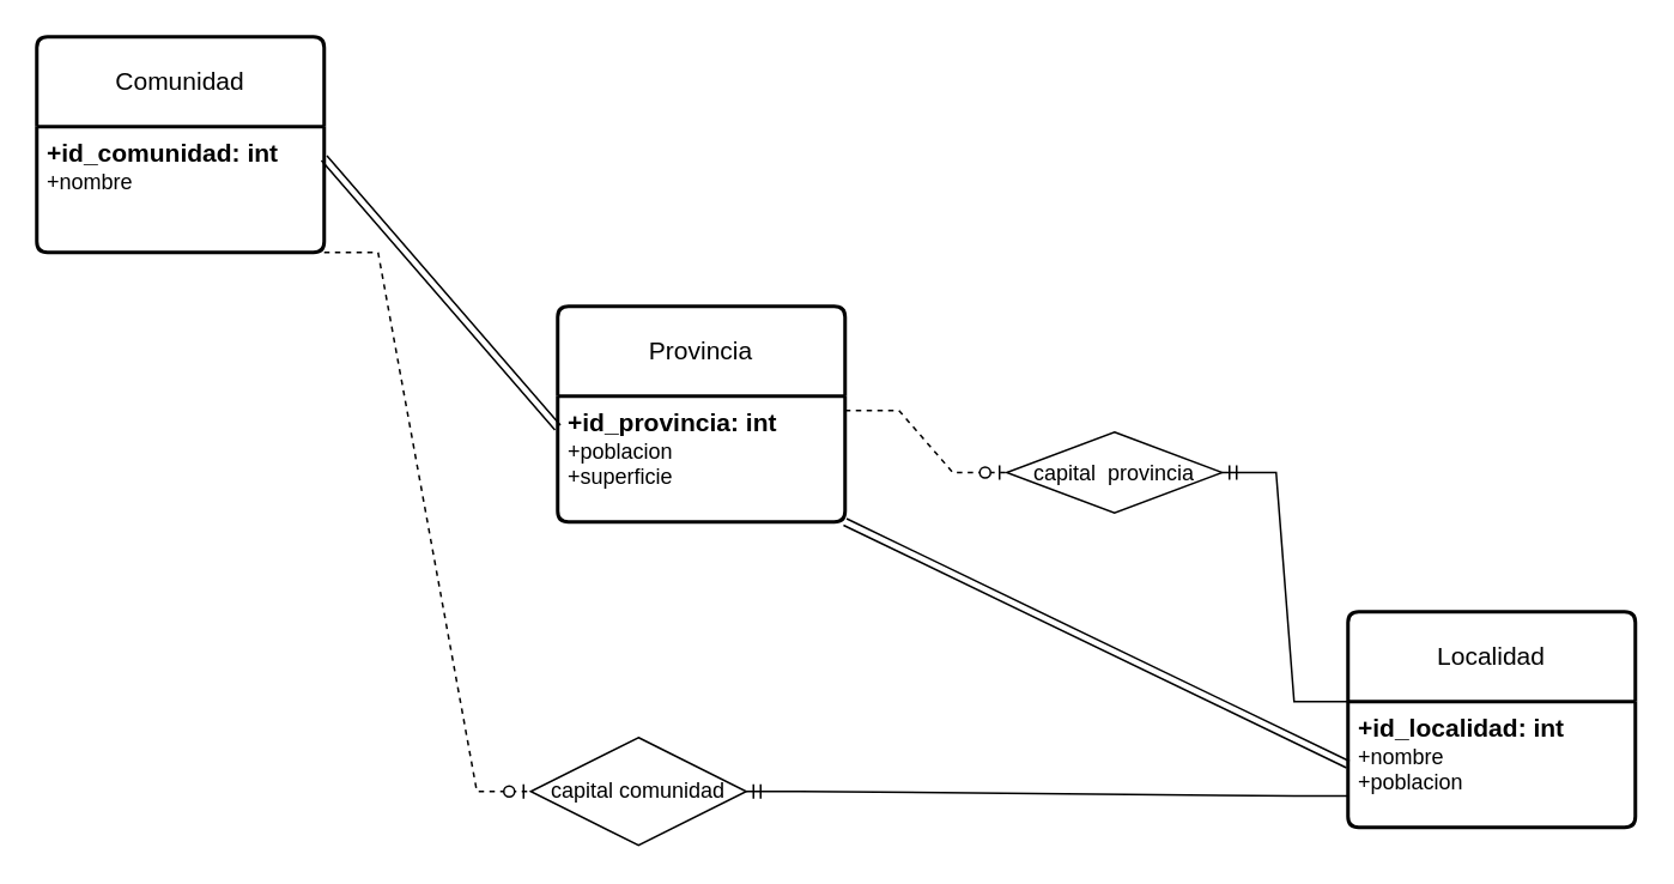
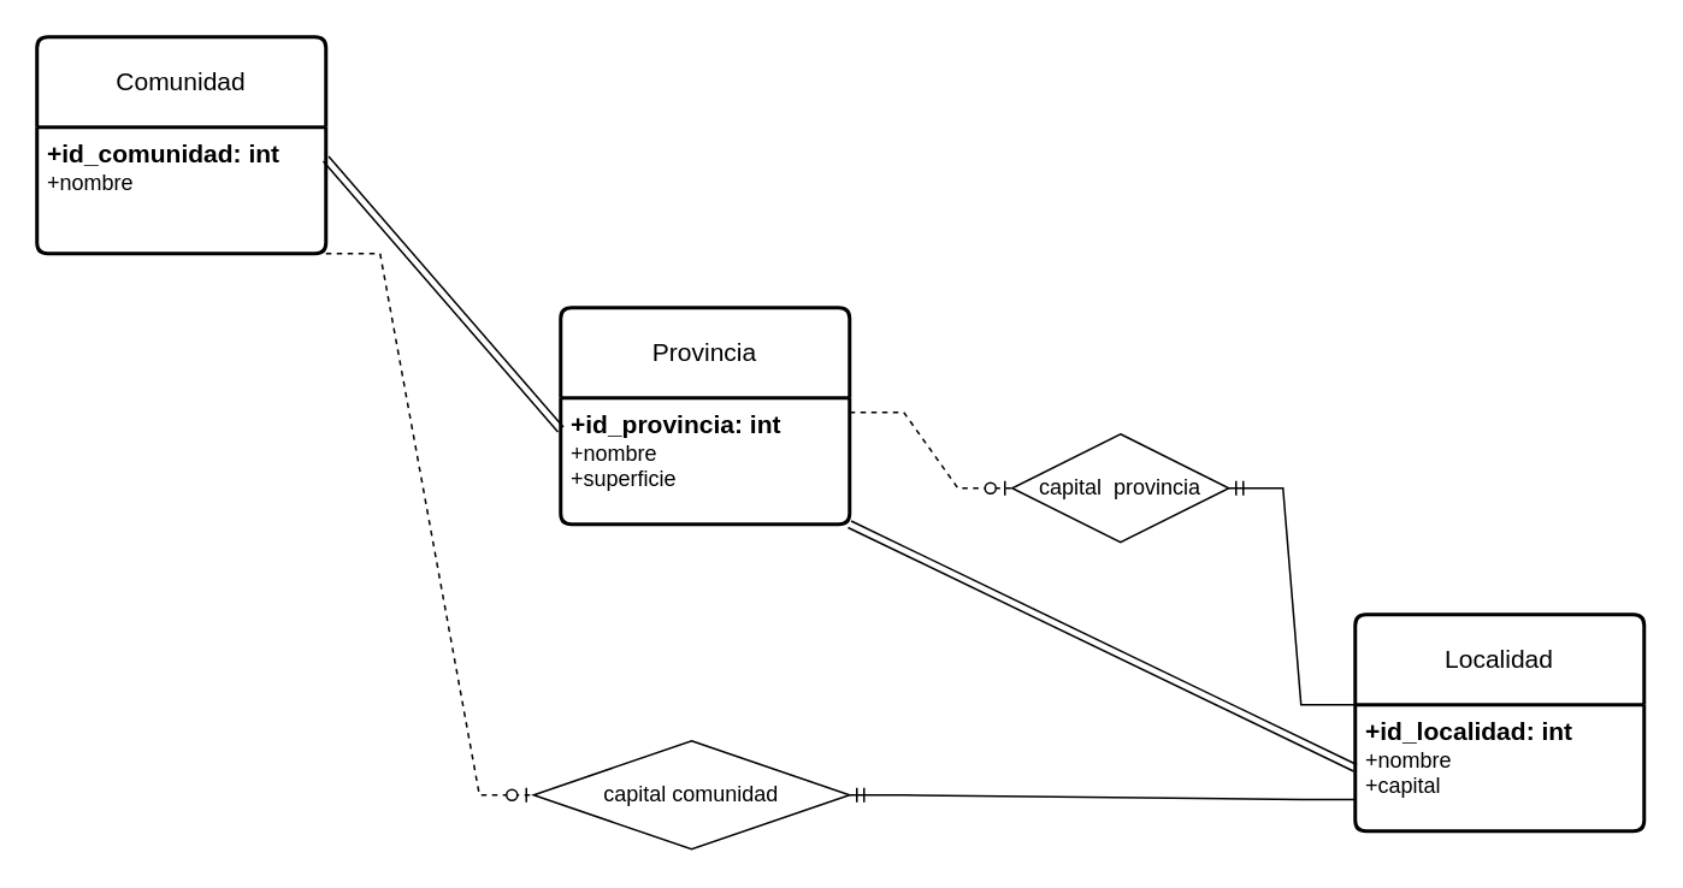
- <mxCell id="5" value="&lt;b&gt;&lt;font style=&quot;font-size: 14px;&quot;&gt;+id_provincia: int&lt;br&gt;&lt;/font&gt;&lt;/b&gt;+poblacion&lt;br&gt;+superficie" style="align=left;strokeColor=none;fillColor=none;spacingLeft=4;fontSize=12;verticalAlign=top;resizable=0;rotatable=0;part=1;html=1;" parent="4" vertex="1"><mxGeometry y="50" width="160" height="70" as="geometry" /></mxCell>
+ <mxCell id="5" value="&lt;b&gt;&lt;font style=&quot;font-size: 14px;&quot;&gt;+id_provincia: int&lt;br&gt;&lt;/font&gt;&lt;/b&gt;+nombre&lt;br&gt;+superficie" style="align=left;strokeColor=none;fillColor=none;spacingLeft=4;fontSize=12;verticalAlign=top;resizable=0;rotatable=0;part=1;html=1;" parent="4" vertex="1"><mxGeometry y="50" width="160" height="70" as="geometry" /></mxCell>
- <mxCell id="9" value="capital&amp;nbsp; provincia" style="shape=rhombus;perimeter=rhombusPerimeter;whiteSpace=wrap;html=1;align=center;" parent="1" vertex="1"><mxGeometry x="560" y="240" width="120" height="45" as="geometry" /></mxCell>
+ <mxCell id="9" value="capital&amp;nbsp; provincia" style="shape=rhombus;perimeter=rhombusPerimeter;whiteSpace=wrap;html=1;align=center;" parent="1" vertex="1"><mxGeometry x="560" y="240" width="120" height="60" as="geometry" /></mxCell>
- <mxCell id="3" value="&lt;font style=&quot;font-size: 14px;&quot;&gt;&lt;b&gt;+id_localidad: int&lt;br&gt;&lt;/b&gt;&lt;/font&gt;+nombre&lt;br&gt;+poblacion" style="align=left;strokeColor=none;fillColor=none;spacingLeft=4;fontSize=12;verticalAlign=top;resizable=0;rotatable=0;part=1;html=1;" parent="2" vertex="1"><mxGeometry y="50" width="160" height="70" as="geometry" /></mxCell>
+ <mxCell id="3" value="&lt;font style=&quot;font-size: 14px;&quot;&gt;&lt;b&gt;+id_localidad: int&lt;br&gt;&lt;/b&gt;&lt;/font&gt;+nombre&lt;br&gt;+capital" style="align=left;strokeColor=none;fillColor=none;spacingLeft=4;fontSize=12;verticalAlign=top;resizable=0;rotatable=0;part=1;html=1;" parent="2" vertex="1"><mxGeometry y="50" width="160" height="70" as="geometry" /></mxCell>
- <mxCell id="8" value="capital comunidad" style="shape=rhombus;perimeter=rhombusPerimeter;whiteSpace=wrap;html=1;align=center;" parent="1" vertex="1"><mxGeometry x="295" y="410" width="120" height="60" as="geometry" /></mxCell>
+ <mxCell id="8" value="capital comunidad" style="shape=rhombus;perimeter=rhombusPerimeter;whiteSpace=wrap;html=1;align=center;" parent="1" vertex="1"><mxGeometry x="295" y="410" width="175" height="60" as="geometry" /></mxCell>
